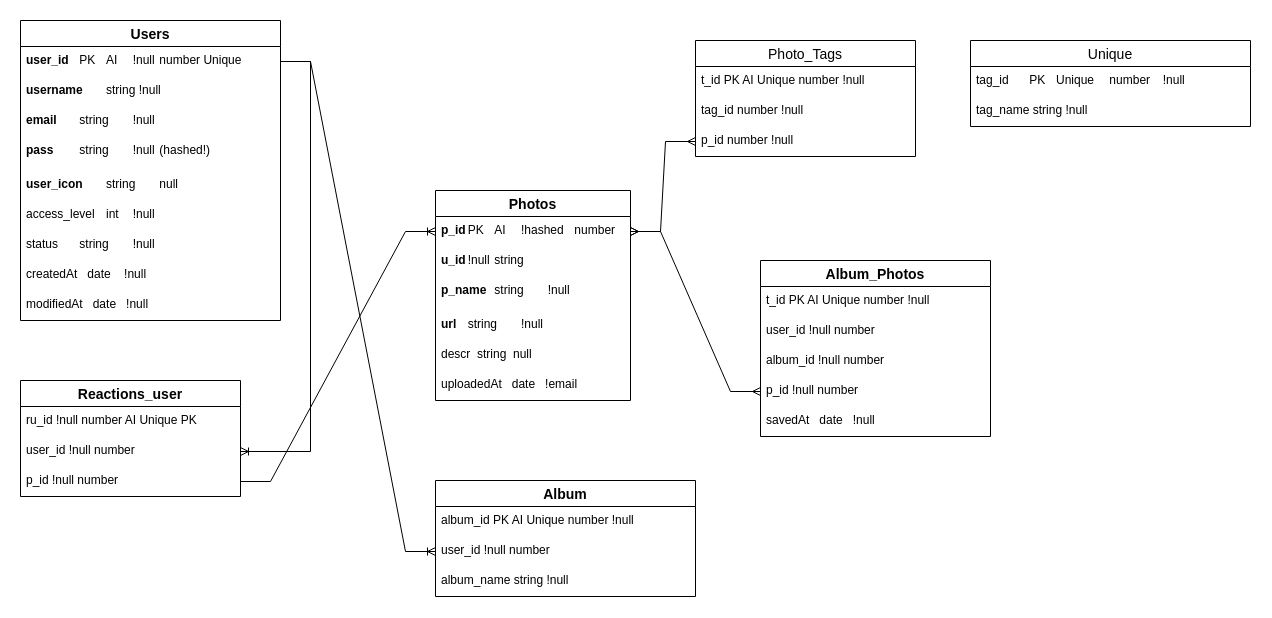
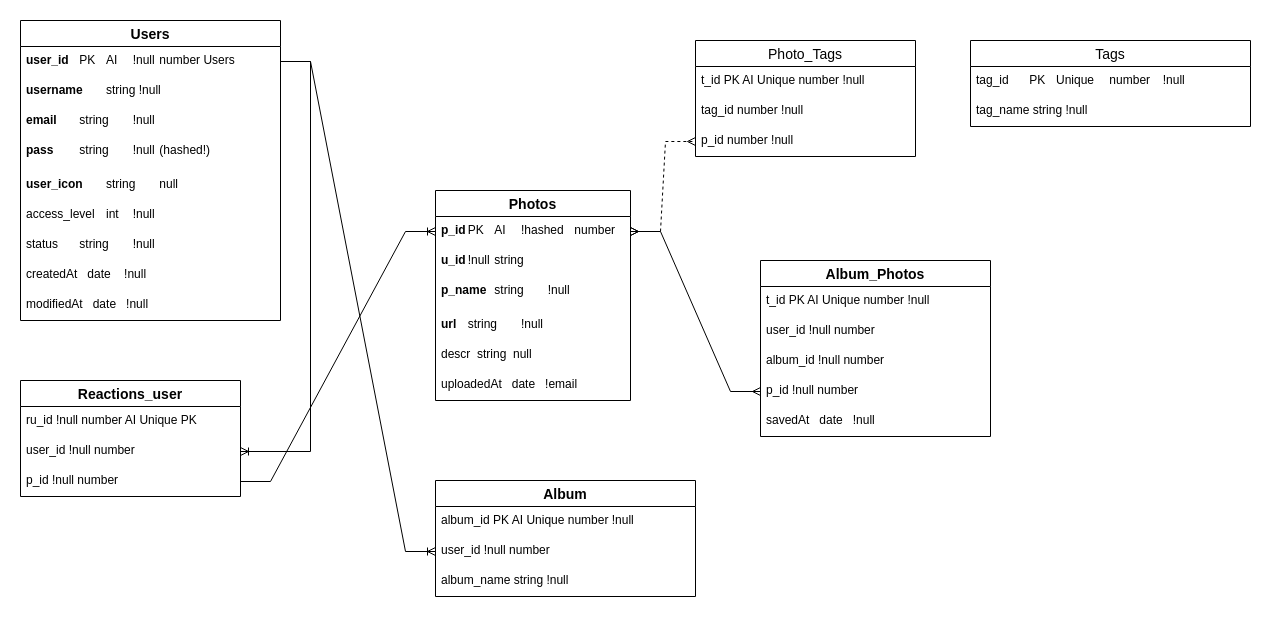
- <mxCell id="33" value="Unique" style="swimlane;fontStyle=0;childLayout=stackLayout;horizontal=1;startSize=26;horizontalStack=0;resizeParent=1;resizeParentMax=0;resizeLast=0;collapsible=1;marginBottom=0;align=center;fontSize=14;" parent="1" vertex="1"><mxGeometry x="970" y="40" width="280" height="86" as="geometry" /></mxCell>
+ <mxCell id="33" value="Tags" style="swimlane;fontStyle=0;childLayout=stackLayout;horizontal=1;startSize=26;horizontalStack=0;resizeParent=1;resizeParentMax=0;resizeLast=0;collapsible=1;marginBottom=0;align=center;fontSize=14;" parent="1" vertex="1"><mxGeometry x="970" y="40" width="280" height="86" as="geometry" /></mxCell>
- <mxCell id="3" value="&lt;b&gt;user_id&lt;span style=&quot;white-space: pre;&quot;&gt;&#09;&lt;/span&gt;&lt;/b&gt;PK&lt;span style=&quot;white-space: pre;&quot;&gt;&#09;&lt;/span&gt;AI&lt;span style=&quot;white-space: pre;&quot;&gt;&#09;&lt;/span&gt;!null&lt;span style=&quot;white-space: pre;&quot;&gt;&#09;&lt;/span&gt;number Unique" style="text;strokeColor=none;fillColor=none;spacingLeft=4;spacingRight=4;overflow=hidden;rotatable=0;points=[[0,0.5],[1,0.5]];portConstraint=eastwest;fontSize=12;whiteSpace=wrap;html=1;" parent="2" vertex="1"><mxGeometry y="26" width="260" height="30" as="geometry" /></mxCell>
+ <mxCell id="3" value="&lt;b&gt;user_id&lt;span style=&quot;white-space: pre;&quot;&gt;&#09;&lt;/span&gt;&lt;/b&gt;PK&lt;span style=&quot;white-space: pre;&quot;&gt;&#09;&lt;/span&gt;AI&lt;span style=&quot;white-space: pre;&quot;&gt;&#09;&lt;/span&gt;!null&lt;span style=&quot;white-space: pre;&quot;&gt;&#09;&lt;/span&gt;number Users" style="text;strokeColor=none;fillColor=none;spacingLeft=4;spacingRight=4;overflow=hidden;rotatable=0;points=[[0,0.5],[1,0.5]];portConstraint=eastwest;fontSize=12;whiteSpace=wrap;html=1;" parent="2" vertex="1"><mxGeometry y="26" width="260" height="30" as="geometry" /></mxCell>
- <mxCell id="42" value="" style="edgeStyle=entityRelationEdgeStyle;fontSize=12;html=1;endArrow=ERmany;startArrow=ERmany;rounded=0;exitX=1;exitY=0.5;exitDx=0;exitDy=0;" parent="1" source="13" target="39" edge="1"><mxGeometry width="100" height="100" relative="1" as="geometry"><mxPoint x="340" y="410" as="sourcePoint" /><mxPoint x="440" y="310" as="targetPoint" /></mxGeometry></mxCell>
+ <mxCell id="42" value="" style="edgeStyle=entityRelationEdgeStyle;fontSize=12;html=1;endArrow=ERmany;startArrow=ERmany;rounded=0;exitX=1;exitY=0.5;exitDx=0;exitDy=0;dashed=1;" parent="1" source="13" target="39" edge="1"><mxGeometry width="100" height="100" relative="1" as="geometry"><mxPoint x="340" y="410" as="sourcePoint" /><mxPoint x="440" y="310" as="targetPoint" /></mxGeometry></mxCell>
